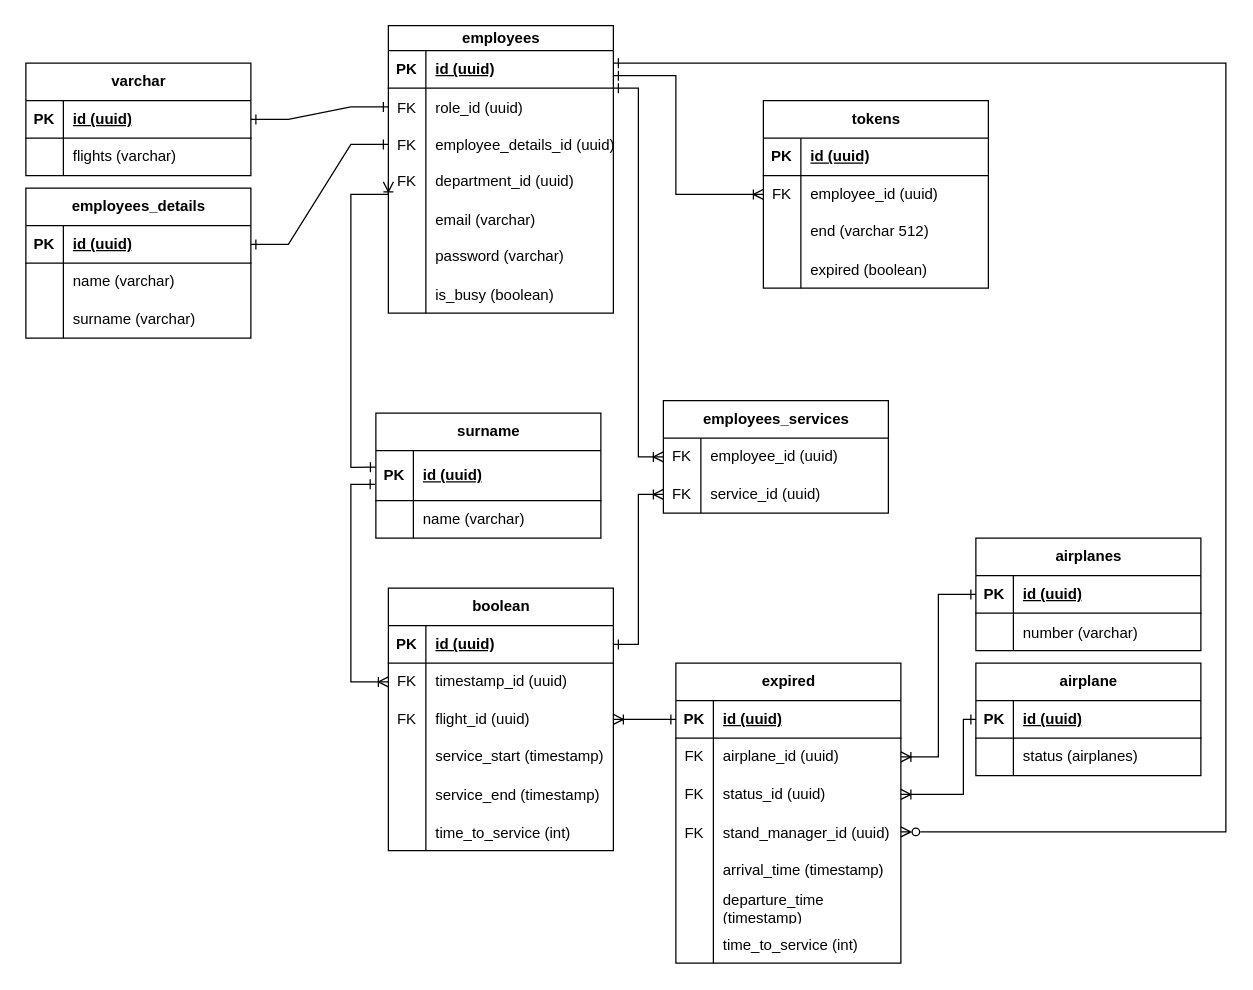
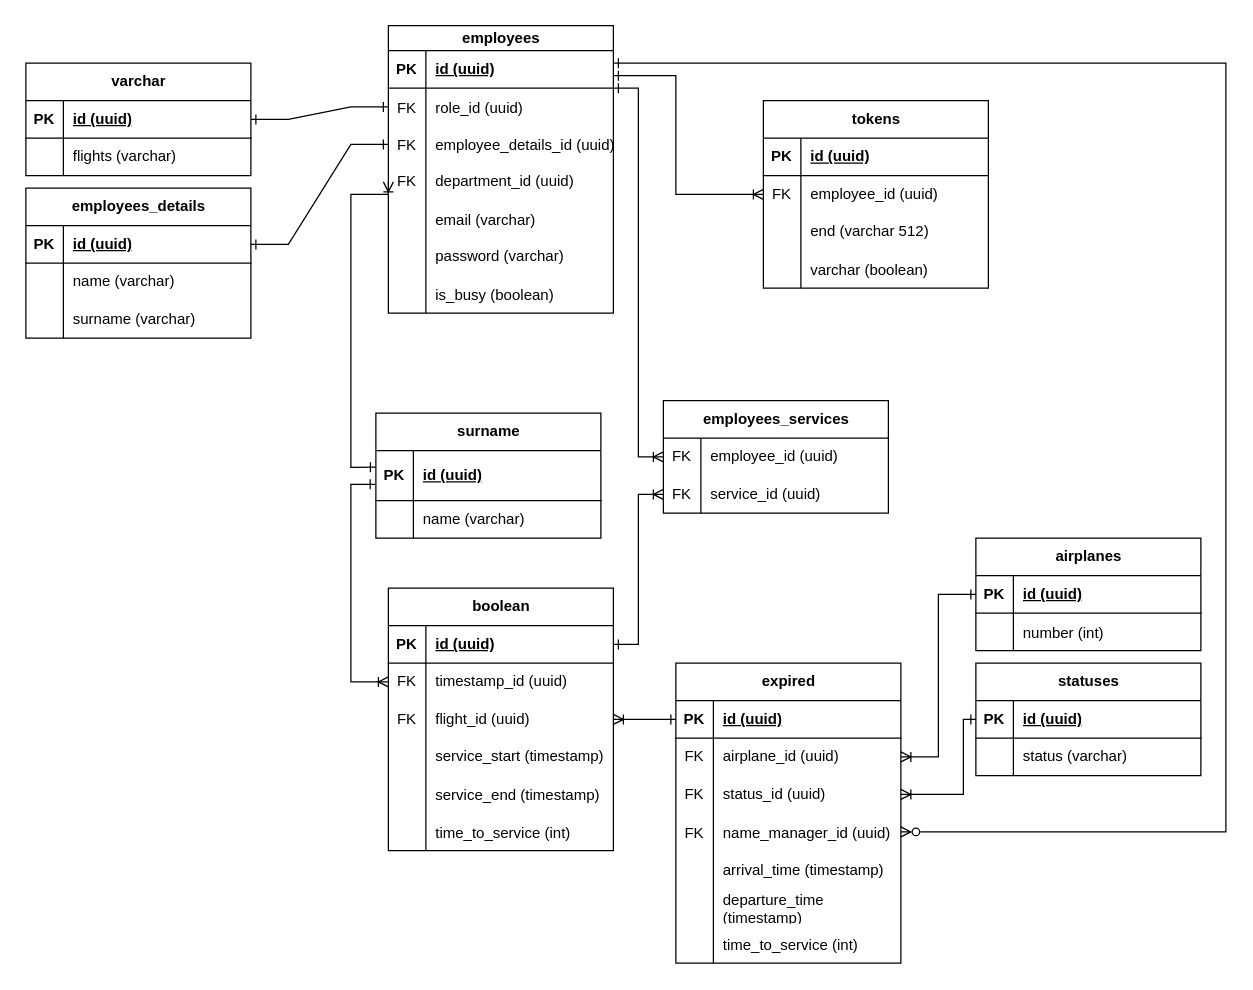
- <mxCell id="132" value="expired (boolean)" style="shape=partialRectangle;connectable=0;fillColor=none;top=0;left=0;bottom=0;right=0;align=left;spacingLeft=6;overflow=hidden;" vertex="1" parent="130"><mxGeometry x="30" width="150" height="30" as="geometry"><mxRectangle width="150" height="30" as="alternateBounds" /></mxGeometry></mxCell>
+ <mxCell id="132" value="varchar (boolean)" style="shape=partialRectangle;connectable=0;fillColor=none;top=0;left=0;bottom=0;right=0;align=left;spacingLeft=6;overflow=hidden;" vertex="1" parent="130"><mxGeometry x="30" width="150" height="30" as="geometry"><mxRectangle width="150" height="30" as="alternateBounds" /></mxGeometry></mxCell>
- <mxCell id="37" value="number (varchar)" style="shape=partialRectangle;connectable=0;fillColor=none;top=0;left=0;bottom=0;right=0;align=left;spacingLeft=6;overflow=hidden;" parent="35" vertex="1"><mxGeometry x="30" width="150" height="30" as="geometry"><mxRectangle width="150" height="30" as="alternateBounds" /></mxGeometry></mxCell>
+ <mxCell id="37" value="number (int)" style="shape=partialRectangle;connectable=0;fillColor=none;top=0;left=0;bottom=0;right=0;align=left;spacingLeft=6;overflow=hidden;" parent="35" vertex="1"><mxGeometry x="30" width="150" height="30" as="geometry"><mxRectangle width="150" height="30" as="alternateBounds" /></mxGeometry></mxCell>
- <mxCell id="38" value="airplane" style="shape=table;startSize=30;container=1;collapsible=1;childLayout=tableLayout;fixedRows=1;rowLines=0;fontStyle=1;align=center;resizeLast=1;html=1;" parent="1" vertex="1"><mxGeometry x="780" y="530" width="180" height="90" as="geometry" /></mxCell>
+ <mxCell id="38" value="statuses" style="shape=table;startSize=30;container=1;collapsible=1;childLayout=tableLayout;fixedRows=1;rowLines=0;fontStyle=1;align=center;resizeLast=1;html=1;" parent="1" vertex="1"><mxGeometry x="780" y="530" width="180" height="90" as="geometry" /></mxCell>
- <mxCell id="44" value="status (airplanes)" style="shape=partialRectangle;connectable=0;fillColor=none;top=0;left=0;bottom=0;right=0;align=left;spacingLeft=6;overflow=hidden;whiteSpace=wrap;html=1;" parent="42" vertex="1"><mxGeometry x="30" width="150" height="30" as="geometry"><mxRectangle width="150" height="30" as="alternateBounds" /></mxGeometry></mxCell>
+ <mxCell id="44" value="status (varchar)" style="shape=partialRectangle;connectable=0;fillColor=none;top=0;left=0;bottom=0;right=0;align=left;spacingLeft=6;overflow=hidden;whiteSpace=wrap;html=1;" parent="42" vertex="1"><mxGeometry x="30" width="150" height="30" as="geometry"><mxRectangle width="150" height="30" as="alternateBounds" /></mxGeometry></mxCell>
- <mxCell id="21" value="stand_manager_id (uuid)" style="shape=partialRectangle;connectable=0;fillColor=none;top=0;left=0;bottom=0;right=0;align=left;spacingLeft=6;overflow=hidden;" parent="19" vertex="1"><mxGeometry x="30" width="150" height="30" as="geometry"><mxRectangle width="150" height="30" as="alternateBounds" /></mxGeometry></mxCell>
+ <mxCell id="21" value="name_manager_id (uuid)" style="shape=partialRectangle;connectable=0;fillColor=none;top=0;left=0;bottom=0;right=0;align=left;spacingLeft=6;overflow=hidden;" parent="19" vertex="1"><mxGeometry x="30" width="150" height="30" as="geometry"><mxRectangle width="150" height="30" as="alternateBounds" /></mxGeometry></mxCell>
